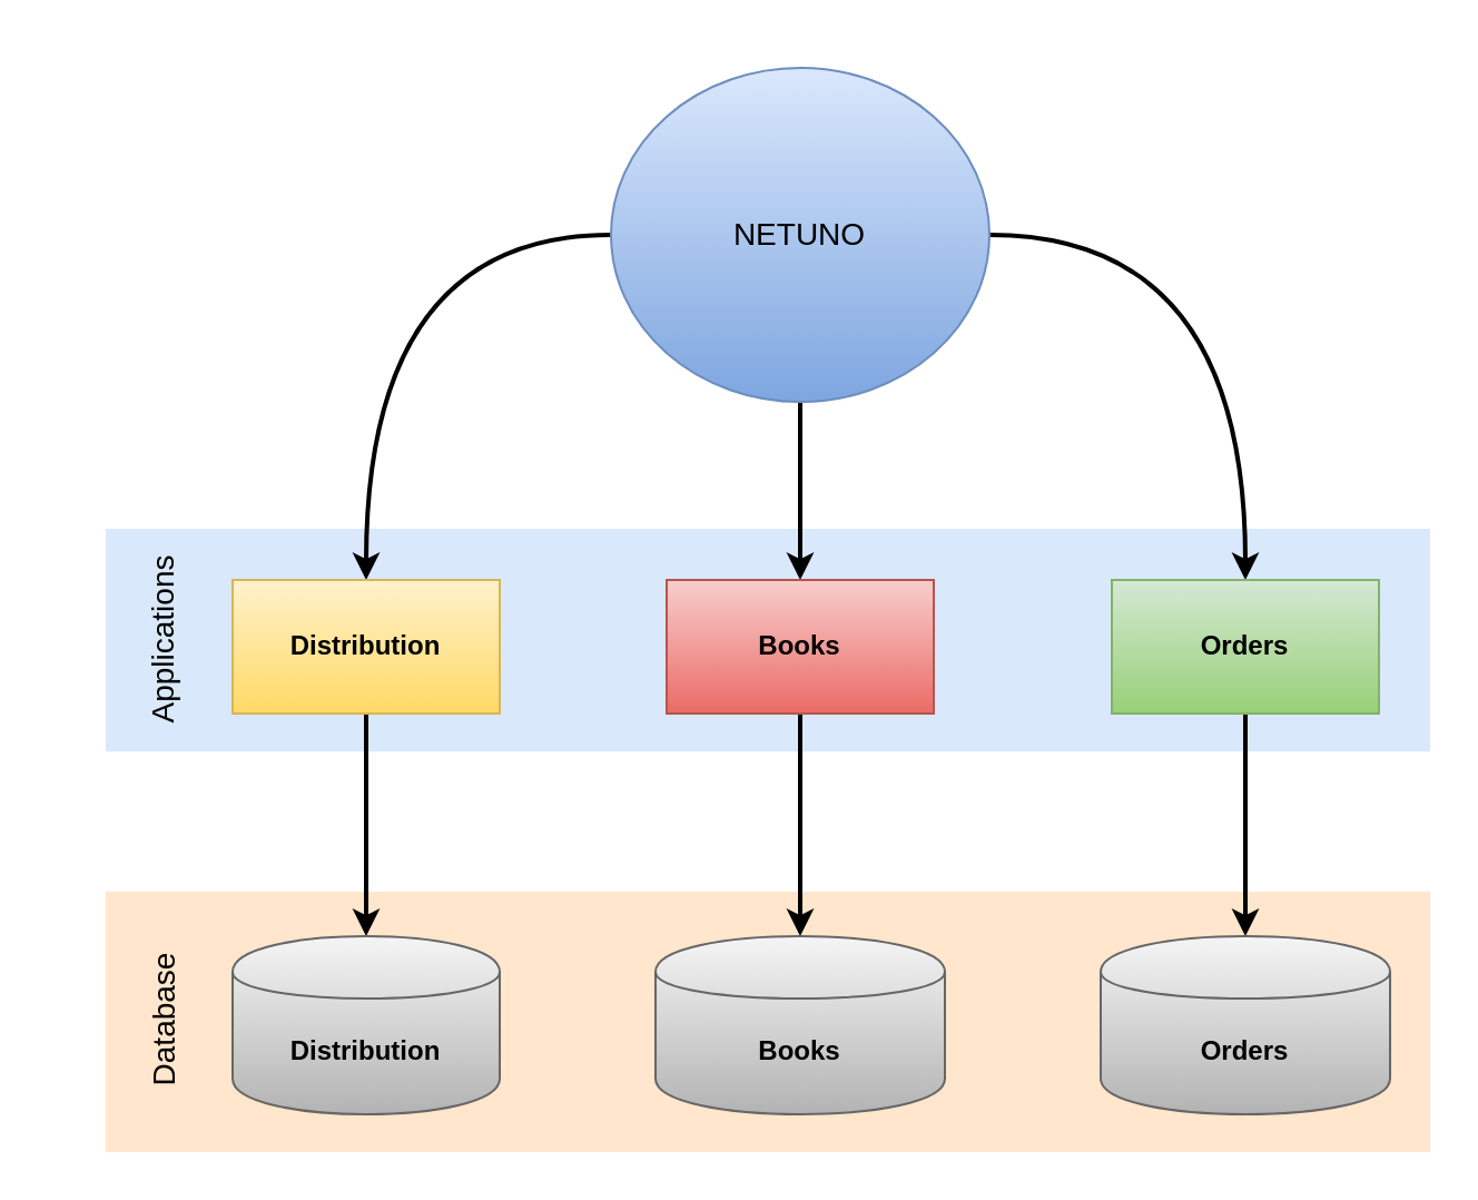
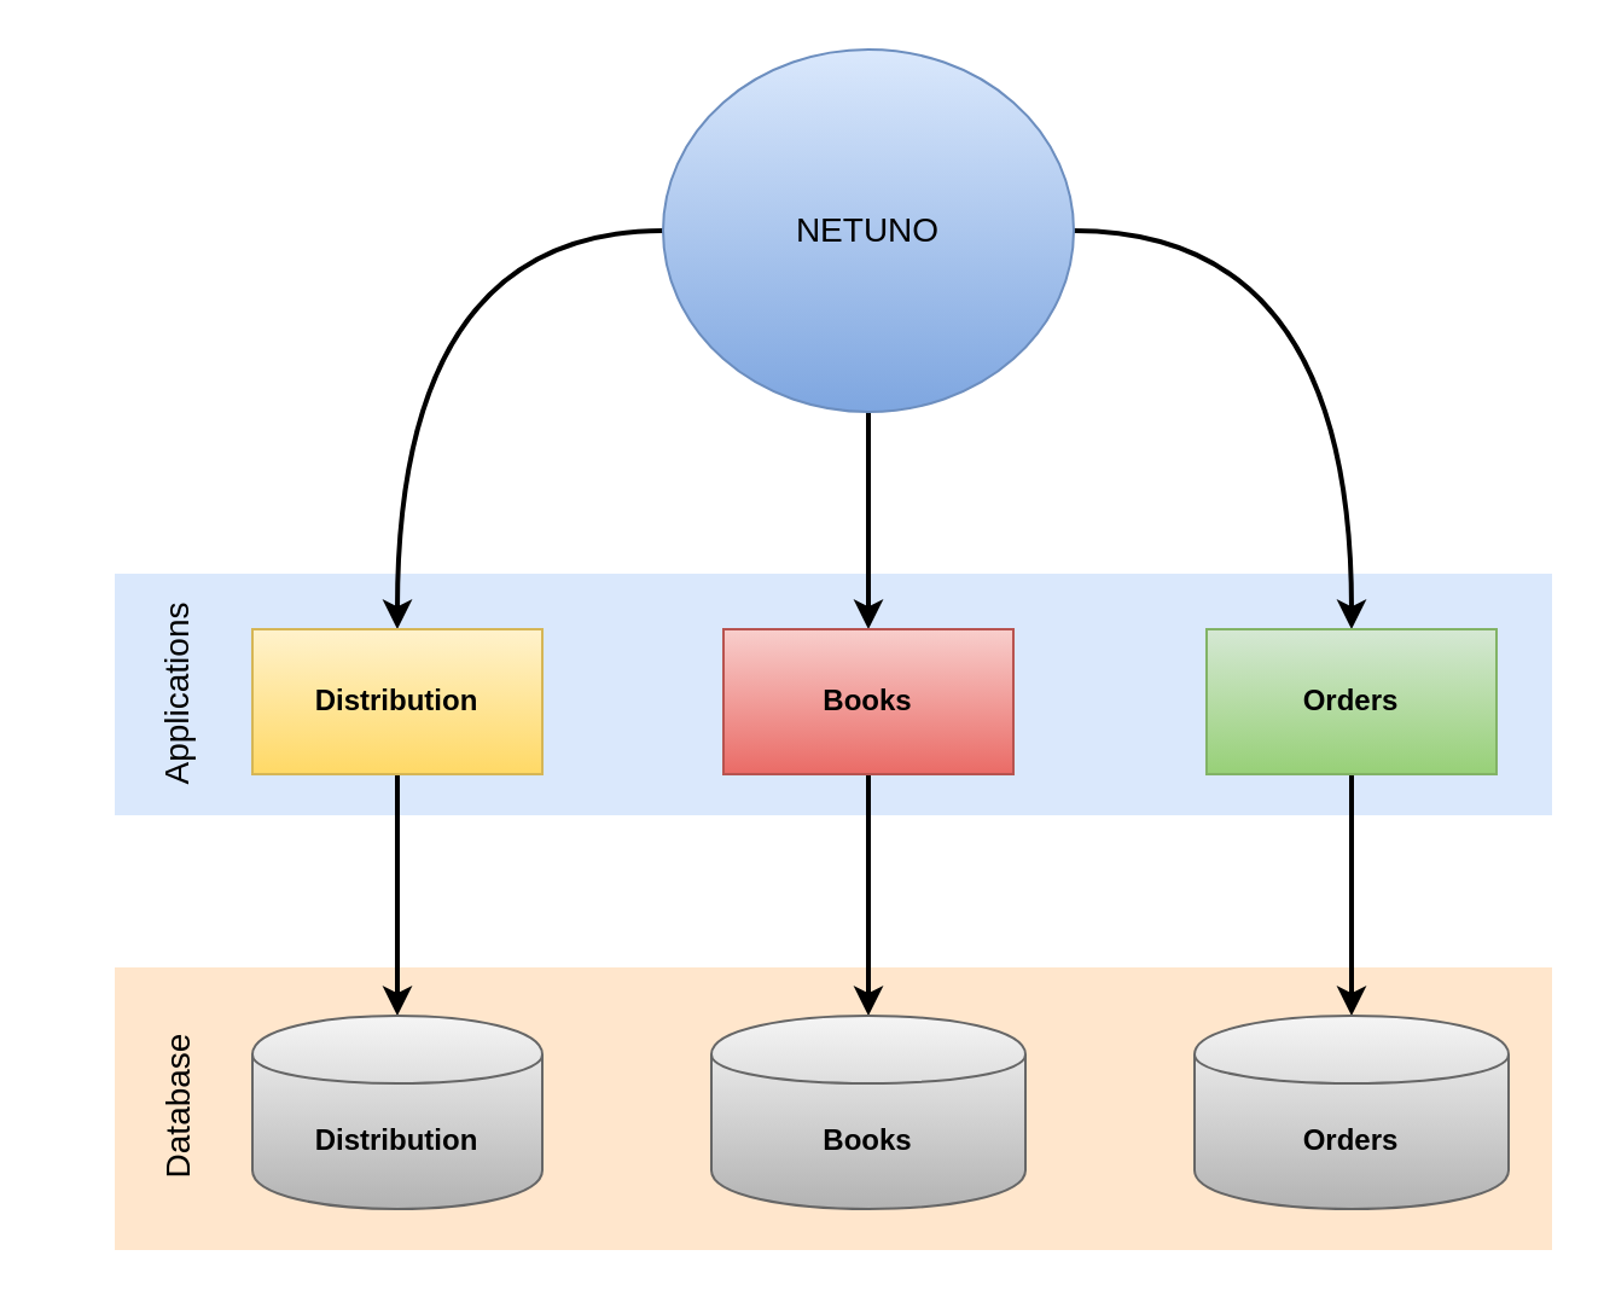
- <mxCell id="8" value="&lt;span style=&quot;font-size: 14px;&quot;&gt;NETUNO&lt;/span&gt;" style="ellipse;whiteSpace=wrap;html=1;fillColor=#dae8fc;strokeColor=#6c8ebf;gradientColor=#7ea6e0;fontSize=14;fontStyle=0" parent="1" vertex="1"><mxGeometry x="274" y="30" width="170" height="150" as="geometry" /></mxCell>
+ <mxCell id="8" value="&lt;span style=&quot;font-size: 14px;&quot;&gt;NETUNO&lt;/span&gt;" style="ellipse;whiteSpace=wrap;html=1;fillColor=#dae8fc;strokeColor=#6c8ebf;gradientColor=#7ea6e0;fontSize=14;fontStyle=0" parent="1" vertex="1"><mxGeometry x="274" y="20" width="170" height="150" as="geometry" /></mxCell>
